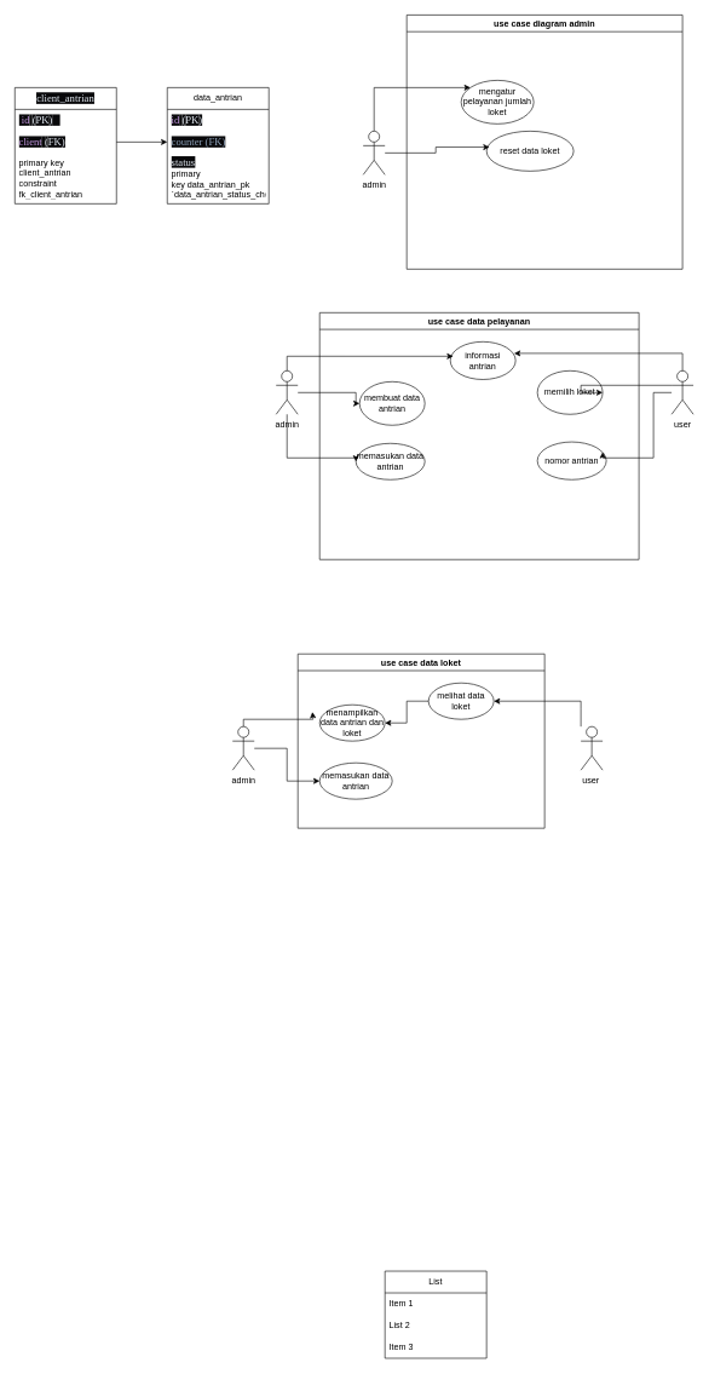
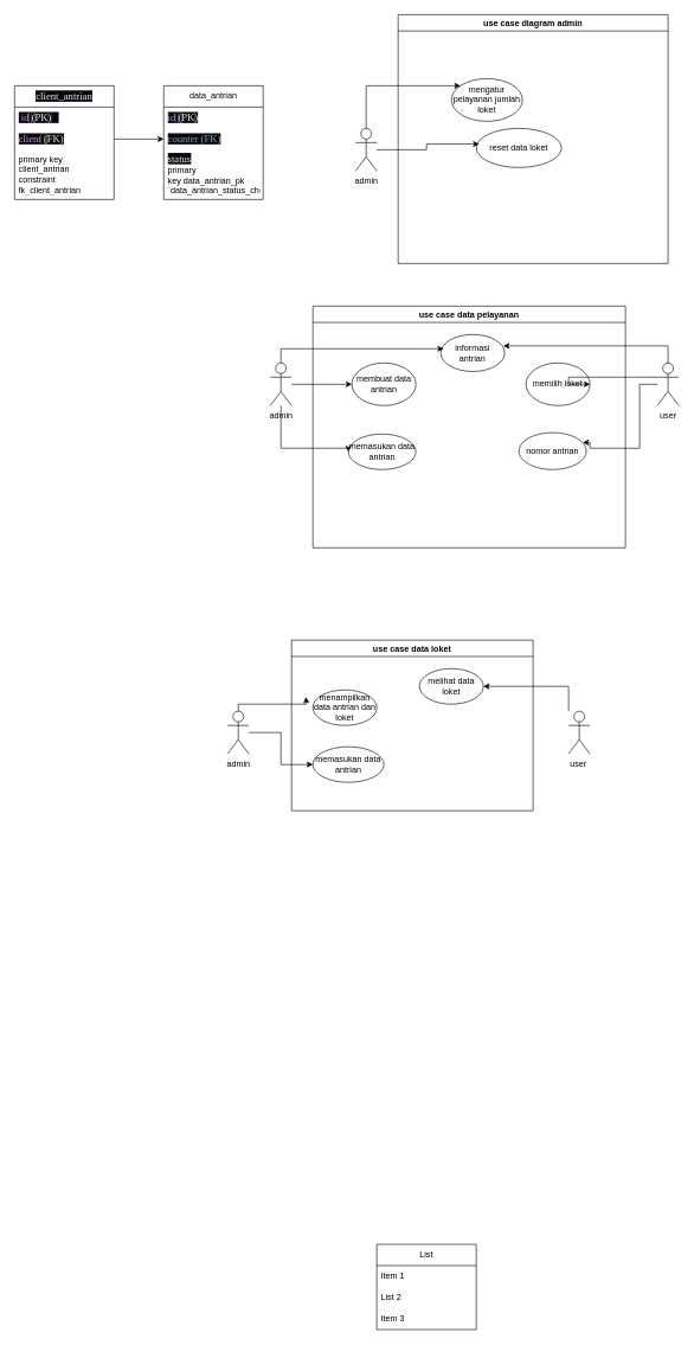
- <mxCell id="11" value="membuat data antrian" style="ellipse;whiteSpace=wrap;html=1;" parent="8" vertex="1"><mxGeometry x="55" y="95" width="90" height="60" as="geometry" /></mxCell>
+ <mxCell id="11" value="membuat data antrian" style="ellipse;whiteSpace=wrap;html=1;" parent="8" vertex="1"><mxGeometry x="55" y="80" width="90" height="60" as="geometry" /></mxCell>
- <mxCell id="10" value="nomor antrian" style="ellipse;whiteSpace=wrap;html=1;" parent="8" vertex="1"><mxGeometry x="300" y="178" width="95" height="52" as="geometry" /></mxCell>
+ <mxCell id="10" value="nomor antrian" style="ellipse;whiteSpace=wrap;html=1;" parent="8" vertex="1"><mxGeometry x="290" y="178" width="95" height="52" as="geometry" /></mxCell>
- <mxCell id="23" style="edgeStyle=orthogonalEdgeStyle;rounded=0;orthogonalLoop=1;jettySize=auto;html=1;entryX=1;entryY=0.5;entryDx=0;entryDy=0;" edge="1" parent="22" source="24" target="26"><mxGeometry relative="1" as="geometry" /></mxCell>
